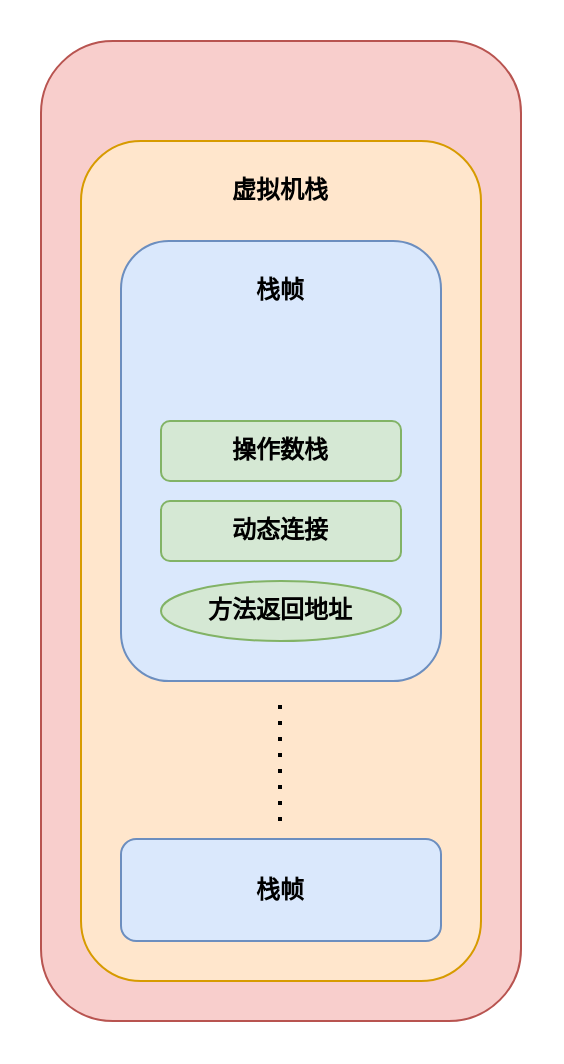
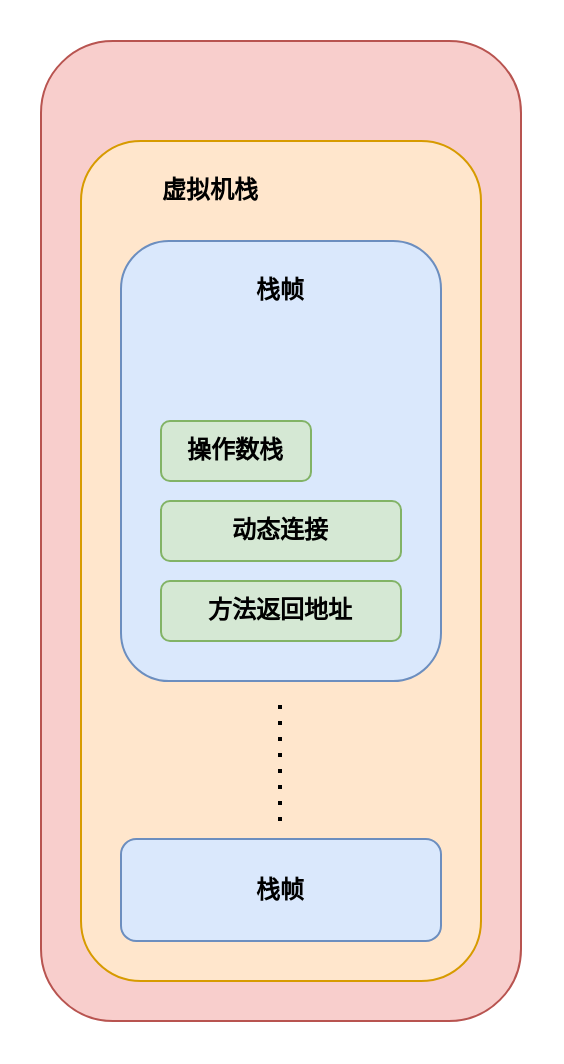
- <mxCell id="4" value="虚拟机栈" style="text;html=1;strokeColor=none;fillColor=none;align=center;verticalAlign=middle;whiteSpace=wrap;rounded=0;fontStyle=1" vertex="1" parent="1"><mxGeometry x="110" y="80" width="60" height="30" as="geometry" /></mxCell>
+ <mxCell id="4" value="虚拟机栈" style="text;html=1;strokeColor=none;fillColor=none;align=center;verticalAlign=middle;whiteSpace=wrap;rounded=0;fontStyle=1" vertex="1" parent="1"><mxGeometry x="75" y="80" width="60" height="30" as="geometry" /></mxCell>
- <mxCell id="7" value="操作数栈" style="rounded=1;whiteSpace=wrap;html=1;fillColor=#d5e8d4;strokeColor=#82b366;fontStyle=1" vertex="1" parent="1"><mxGeometry x="80" y="210" width="120" height="30" as="geometry" /></mxCell>
+ <mxCell id="7" value="操作数栈" style="rounded=1;whiteSpace=wrap;html=1;fillColor=#d5e8d4;strokeColor=#82b366;fontStyle=1" vertex="1" parent="1"><mxGeometry x="80" y="210" width="75" height="30" as="geometry" /></mxCell>
- <mxCell id="9" value="方法返回地址" style="ellipse;whiteSpace=wrap;html=1;fillColor=#d5e8d4;strokeColor=#82b366;fontStyle=1;" vertex="1" parent="1"><mxGeometry x="80" y="290" width="120" height="30" as="geometry" /></mxCell>
+ <mxCell id="9" value="方法返回地址" style="rounded=1;whiteSpace=wrap;html=1;fillColor=#d5e8d4;strokeColor=#82b366;fontStyle=1" vertex="1" parent="1"><mxGeometry x="80" y="290" width="120" height="30" as="geometry" /></mxCell>
